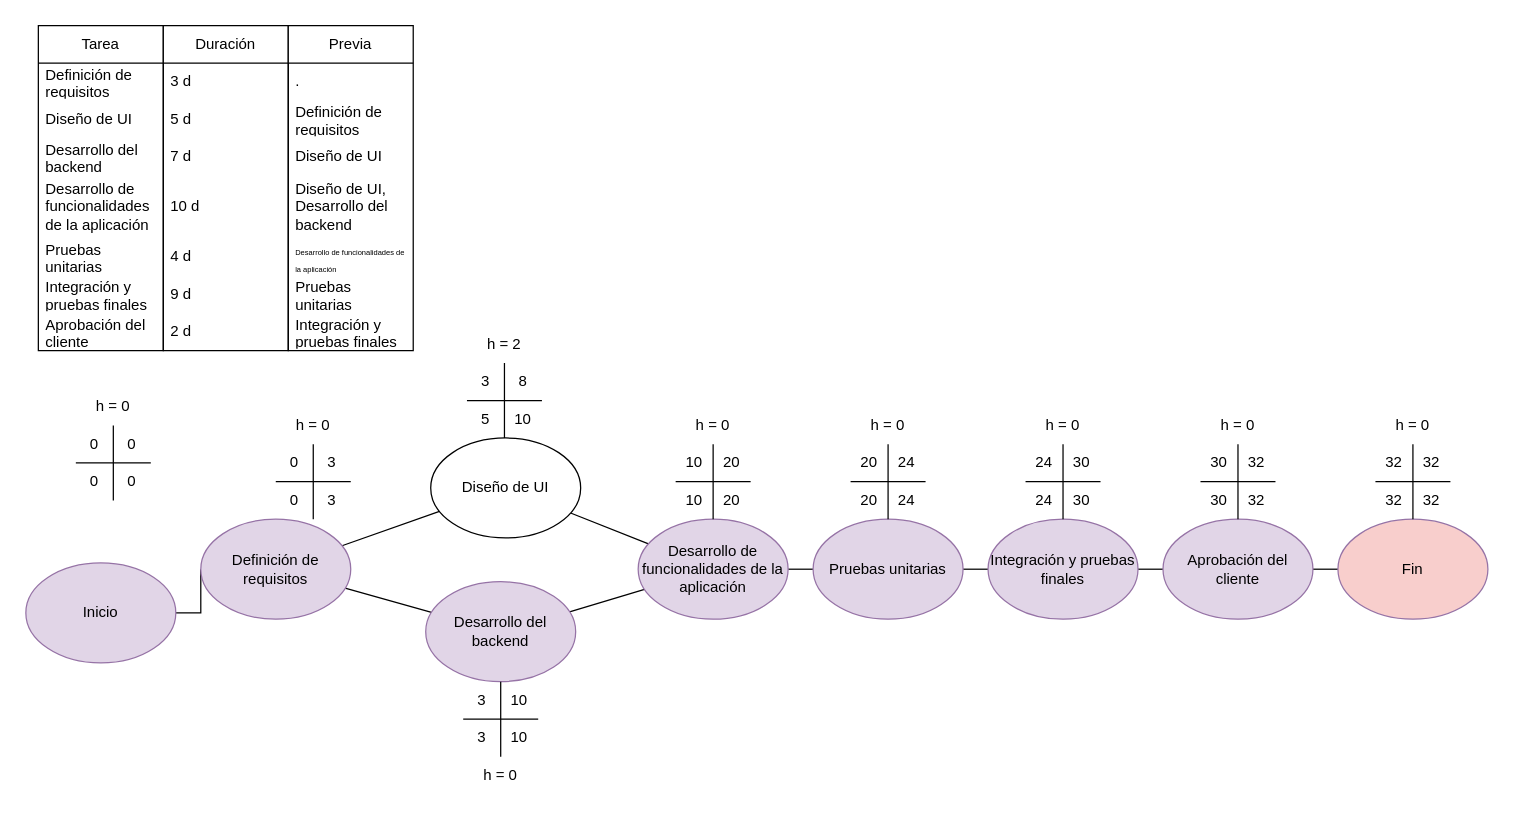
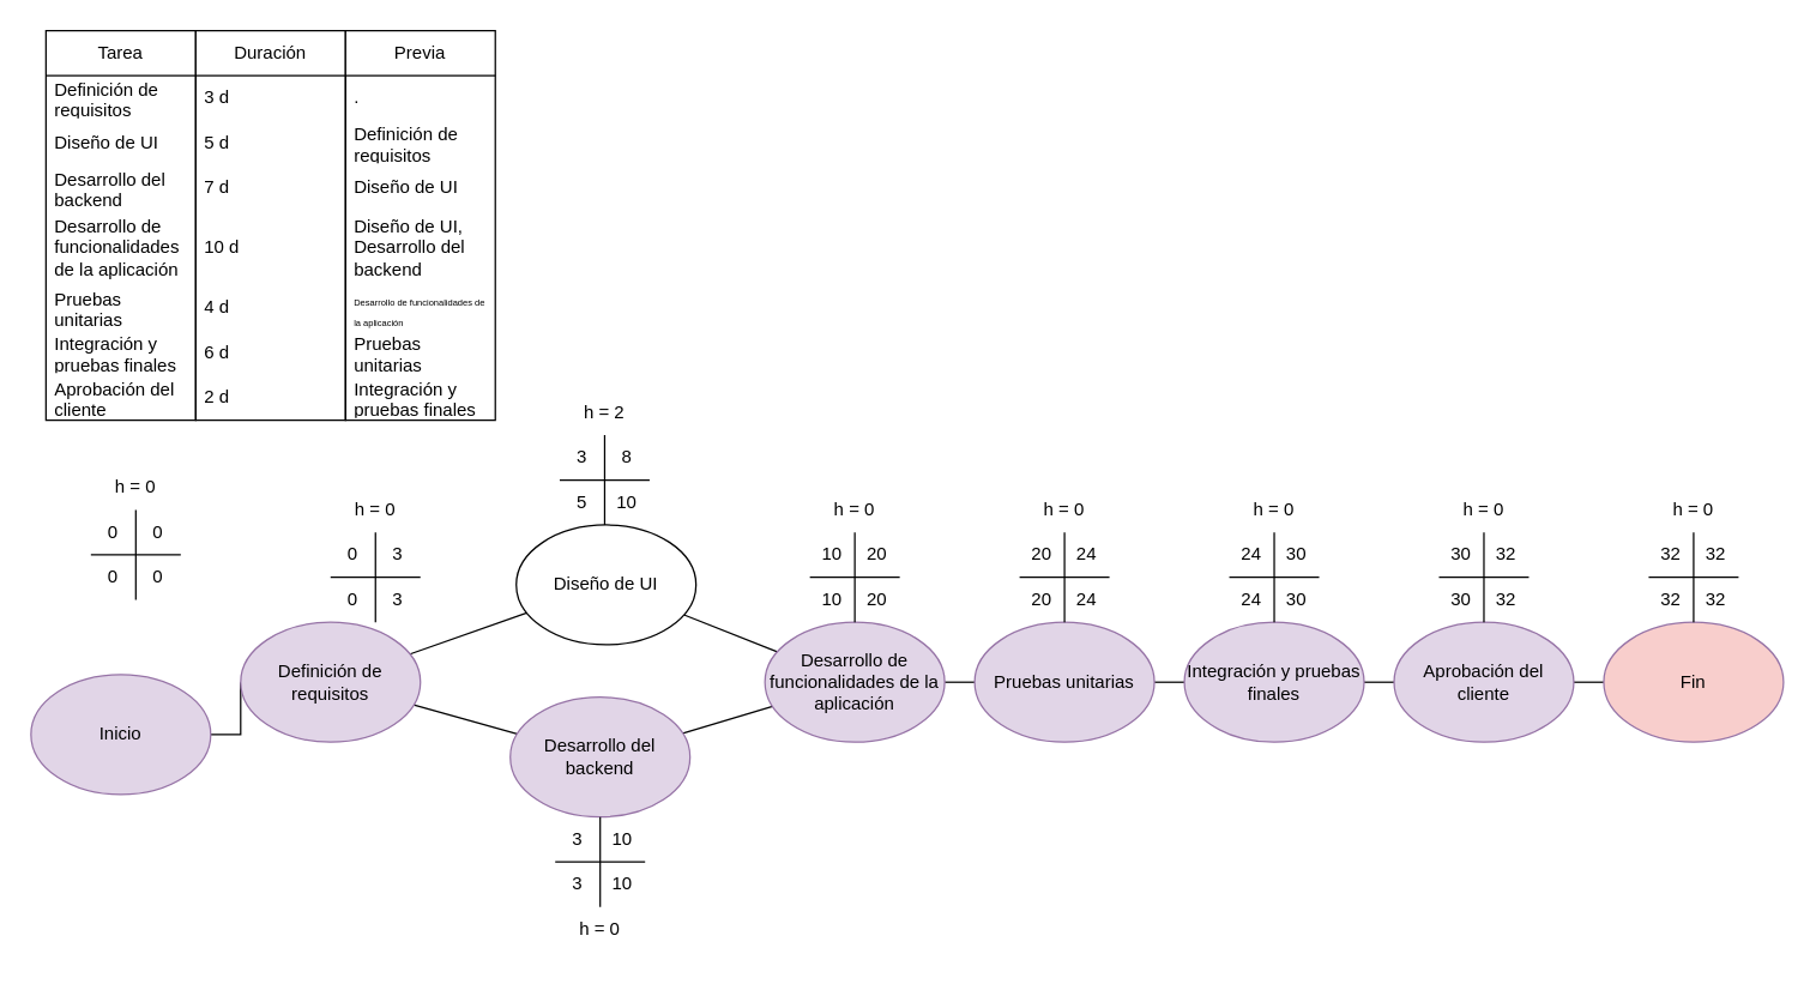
- <mxCell id="16" value="9 d" style="text;strokeColor=none;fillColor=none;align=left;verticalAlign=middle;spacingLeft=4;spacingRight=4;overflow=hidden;points=[[0,0.5],[1,0.5]];portConstraint=eastwest;rotatable=0;whiteSpace=wrap;html=1;" vertex="1" parent="10"><mxGeometry y="200" width="100" height="30" as="geometry" /></mxCell>
+ <mxCell id="16" value="6 d" style="text;strokeColor=none;fillColor=none;align=left;verticalAlign=middle;spacingLeft=4;spacingRight=4;overflow=hidden;points=[[0,0.5],[1,0.5]];portConstraint=eastwest;rotatable=0;whiteSpace=wrap;html=1;" vertex="1" parent="10"><mxGeometry y="200" width="100" height="30" as="geometry" /></mxCell>
